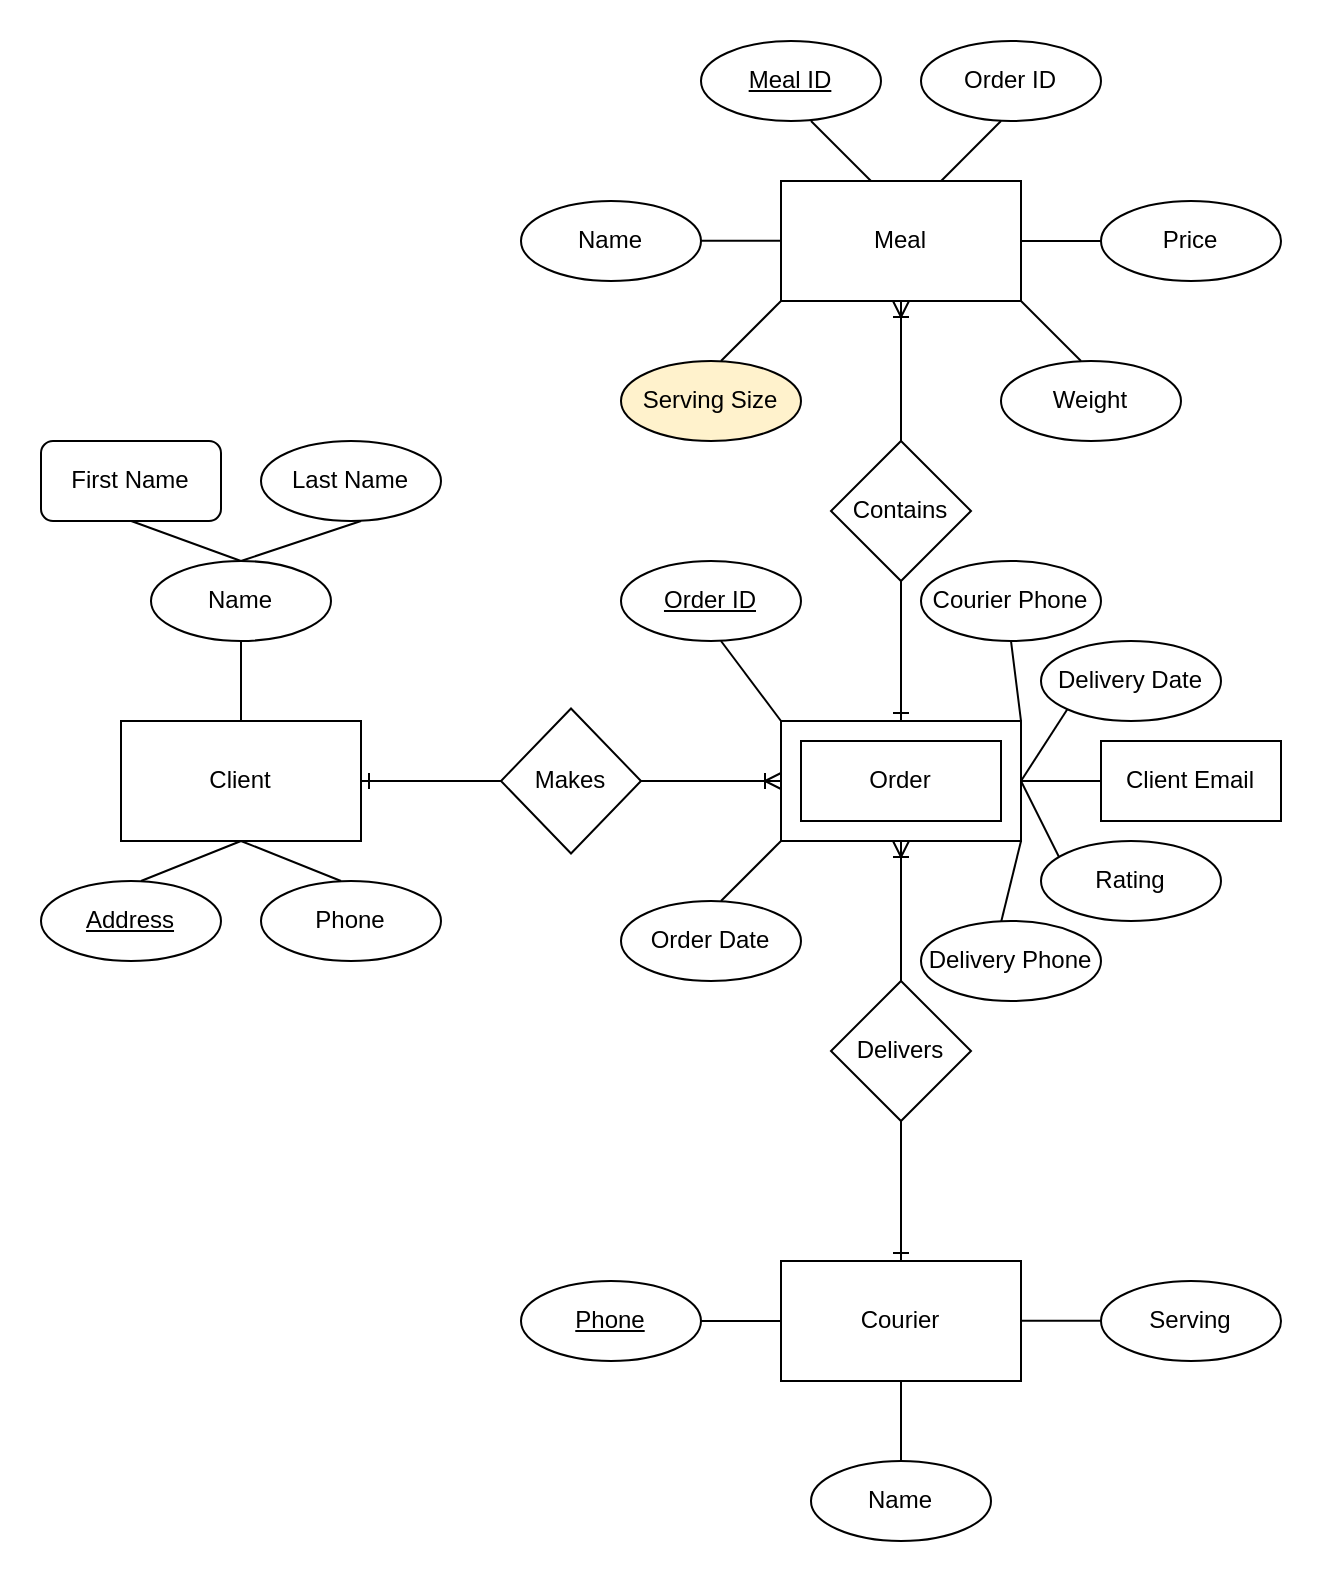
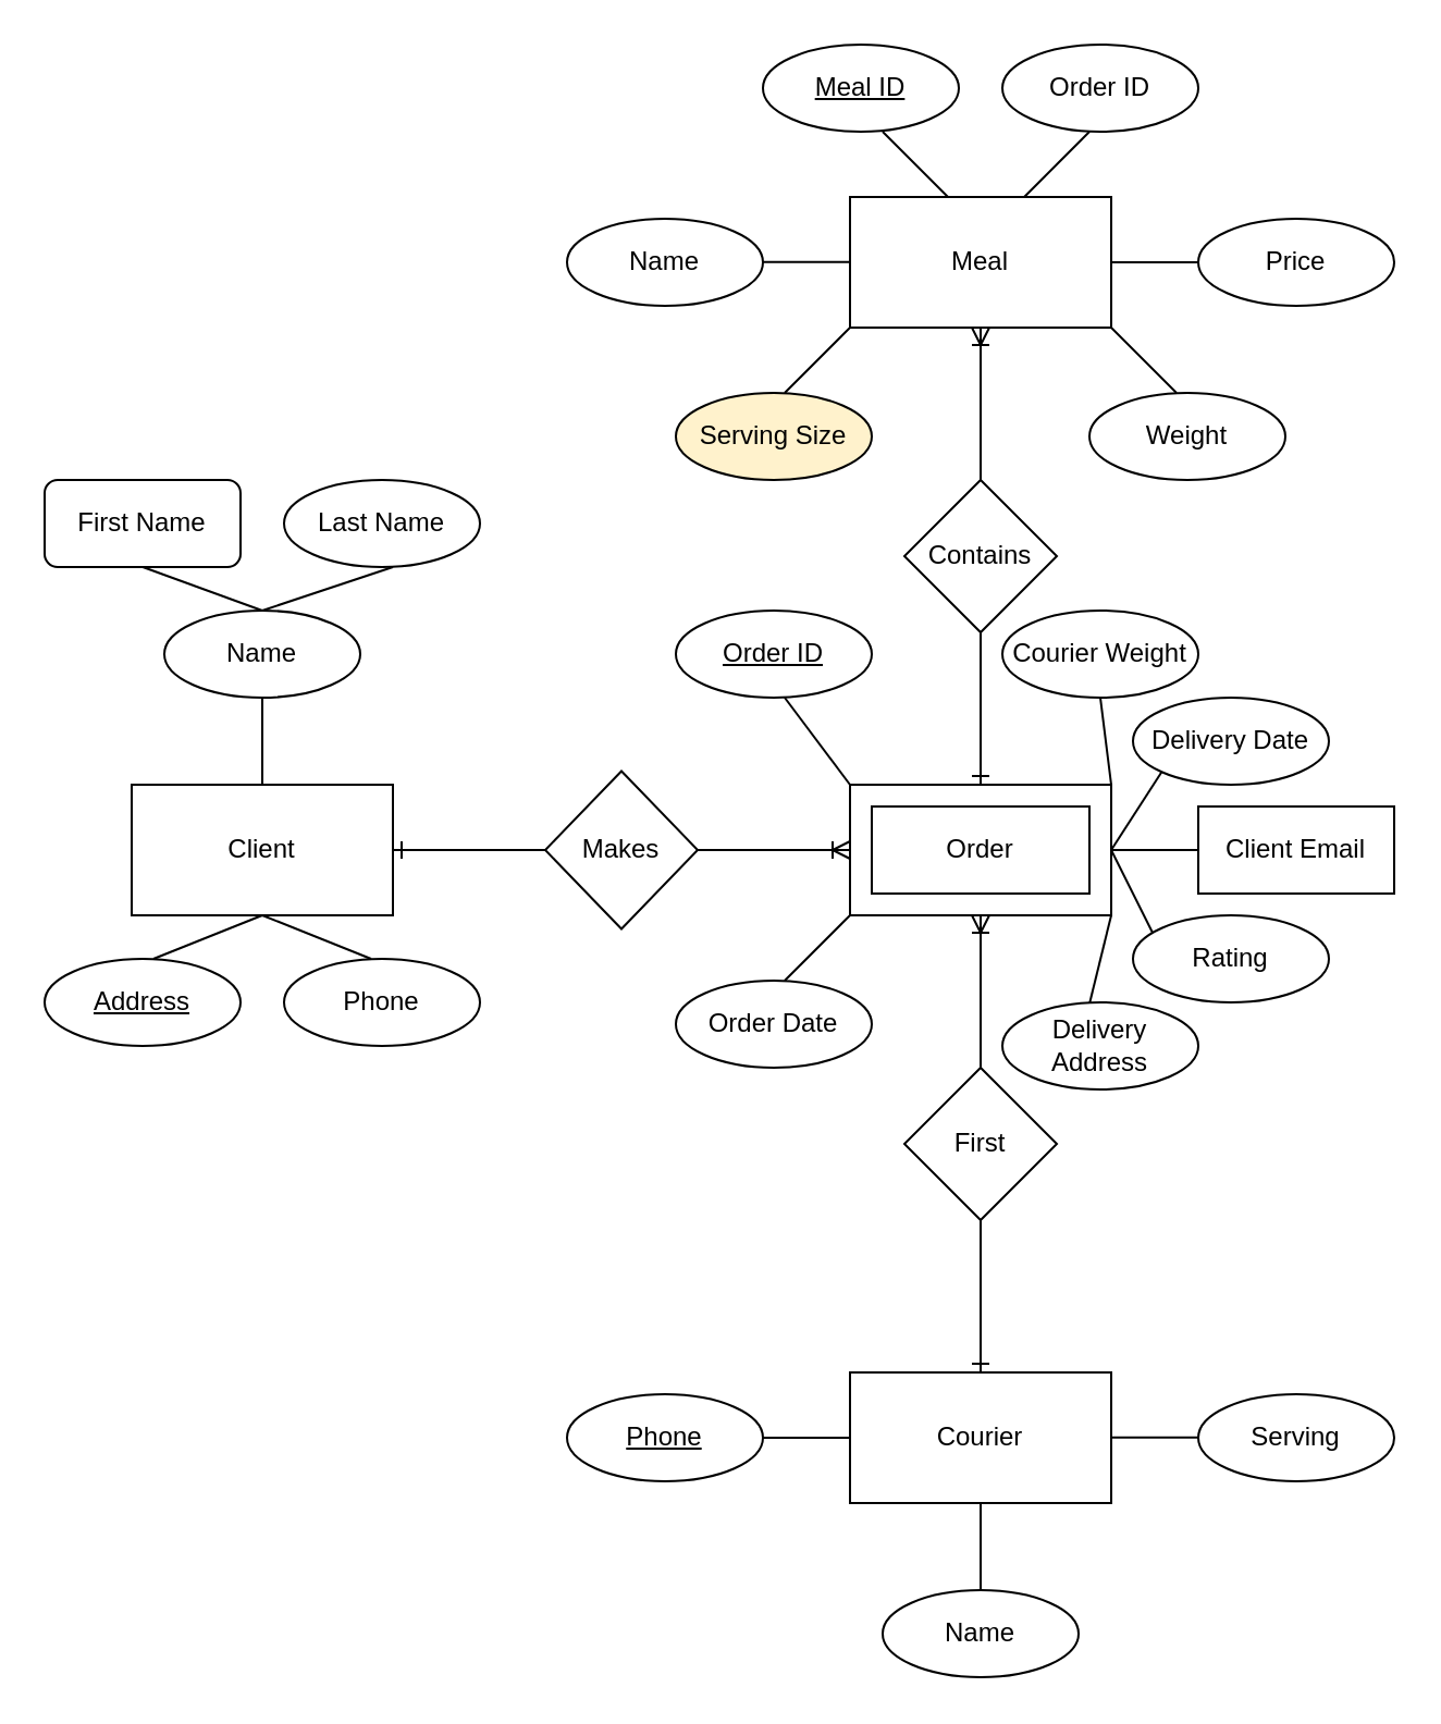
- <mxCell id="33" value="Courier Phone" style="ellipse;whiteSpace=wrap;html=1;" parent="1" vertex="1"><mxGeometry x="460" y="280" width="90" height="40" as="geometry" /></mxCell>
+ <mxCell id="33" value="Courier Weight" style="ellipse;whiteSpace=wrap;html=1;" parent="1" vertex="1"><mxGeometry x="460" y="280" width="90" height="40" as="geometry" /></mxCell>
- <mxCell id="35" value="Delivery Phone" style="ellipse;whiteSpace=wrap;html=1;" parent="1" vertex="1"><mxGeometry x="460" y="460" width="90" height="40" as="geometry" /></mxCell>
+ <mxCell id="35" value="Delivery Address" style="ellipse;whiteSpace=wrap;html=1;" parent="1" vertex="1"><mxGeometry x="460" y="460" width="90" height="40" as="geometry" /></mxCell>
- <mxCell id="19" value="Delivers" style="rhombus;whiteSpace=wrap;html=1;" parent="1" vertex="1"><mxGeometry x="415" y="490" width="70" height="70" as="geometry" /></mxCell>
+ <mxCell id="19" value="First" style="rhombus;whiteSpace=wrap;html=1;" parent="1" vertex="1"><mxGeometry x="415" y="490" width="70" height="70" as="geometry" /></mxCell>
